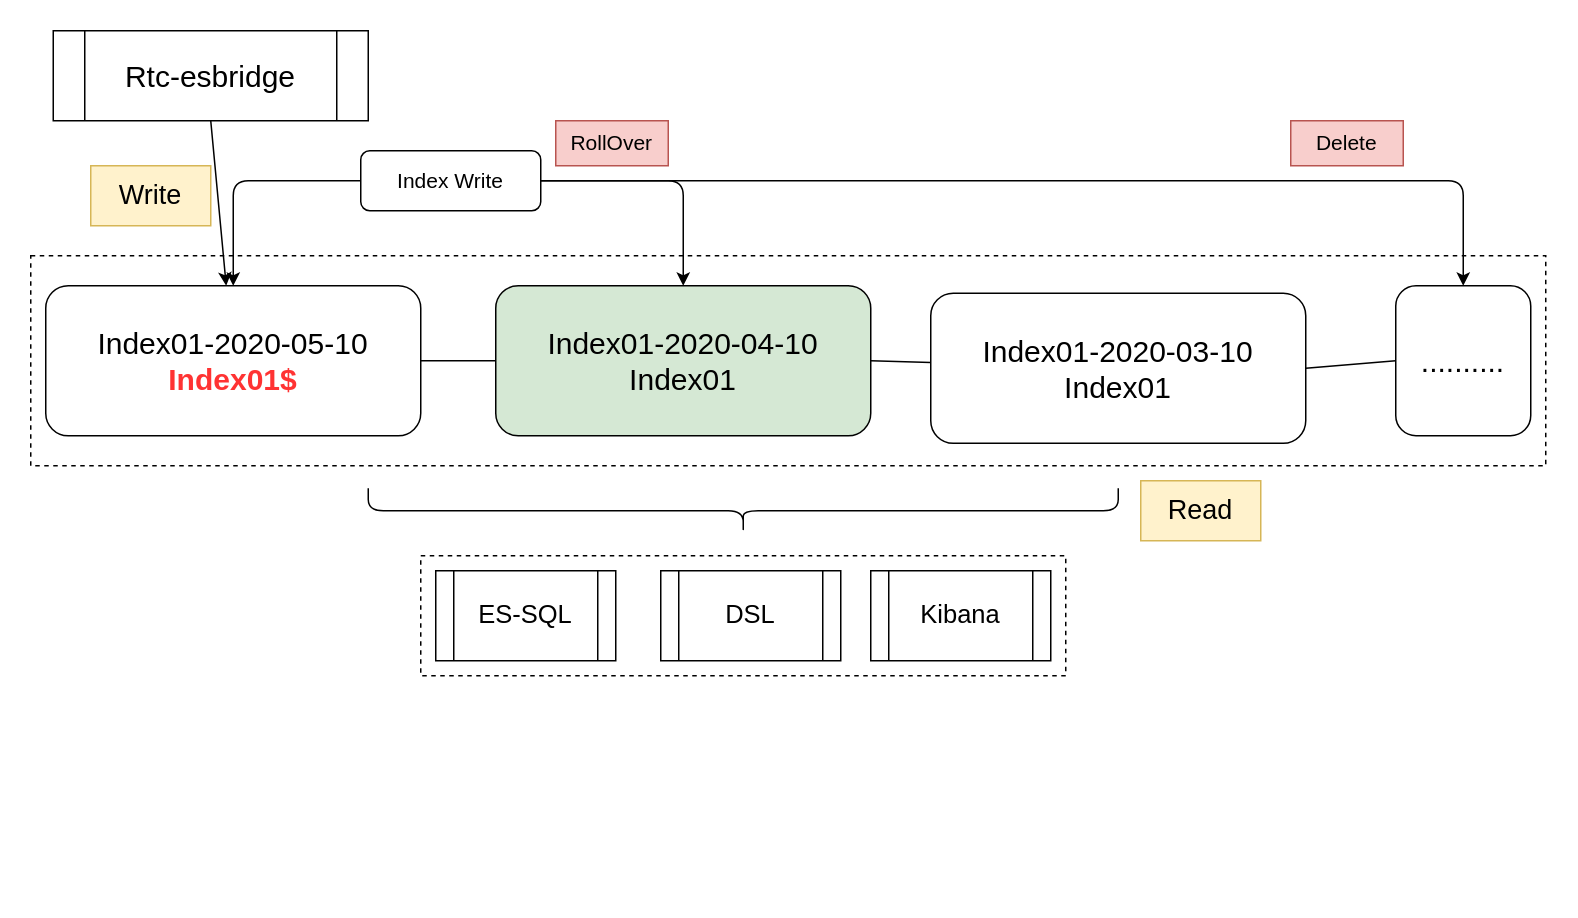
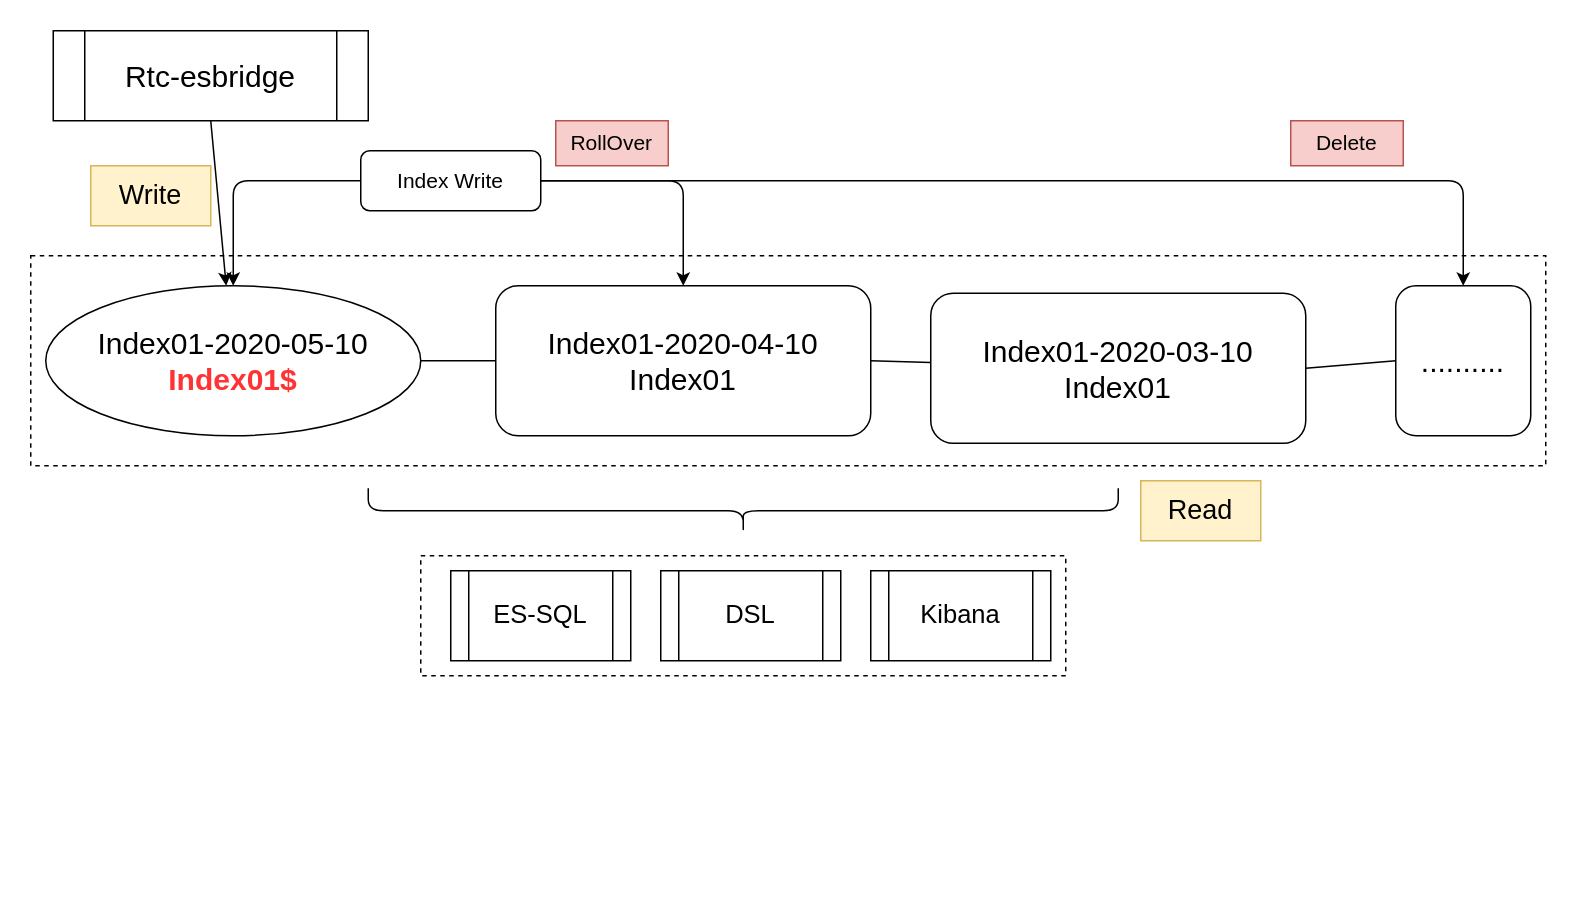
- <mxCell id="19" value="&lt;font style=&quot;font-size: 20px&quot;&gt;Index01-2020-05-10&lt;br&gt;&lt;b&gt;&lt;font color=&quot;#ff3333&quot;&gt;Index01$&lt;/font&gt;&lt;/b&gt;&lt;/font&gt;" style="rounded=1;whiteSpace=wrap;html=1;" parent="1" vertex="1"><mxGeometry x="30" y="190" width="250" height="100" as="geometry" /></mxCell>
+ <mxCell id="19" value="&lt;font style=&quot;font-size: 20px&quot;&gt;Index01-2020-05-10&lt;br&gt;&lt;b&gt;&lt;font color=&quot;#ff3333&quot;&gt;Index01$&lt;/font&gt;&lt;/b&gt;&lt;/font&gt;" style="ellipse;whiteSpace=wrap;html=1;" parent="1" vertex="1"><mxGeometry x="30" y="190" width="250" height="100" as="geometry" /></mxCell>
- <mxCell id="20" value="&lt;font style=&quot;font-size: 20px&quot;&gt;Index01-2020-04-10&lt;br&gt;Index01&lt;br&gt;&lt;/font&gt;" style="rounded=1;whiteSpace=wrap;html=1;fillColor=#d5e8d4;" parent="1" vertex="1"><mxGeometry x="330" y="190" width="250" height="100" as="geometry" /></mxCell>
+ <mxCell id="20" value="&lt;font style=&quot;font-size: 20px&quot;&gt;Index01-2020-04-10&lt;br&gt;Index01&lt;br&gt;&lt;/font&gt;" style="rounded=1;whiteSpace=wrap;html=1;" parent="1" vertex="1"><mxGeometry x="330" y="190" width="250" height="100" as="geometry" /></mxCell>
- <mxCell id="7" value="&lt;font style=&quot;font-size: 17px&quot;&gt;ES-SQL&lt;/font&gt;" style="shape=process;whiteSpace=wrap;html=1;backgroundOutline=1;fillColor=none;" parent="5" vertex="1"><mxGeometry x="10" y="10" width="120" height="60" as="geometry" /></mxCell>
+ <mxCell id="7" value="&lt;font style=&quot;font-size: 17px&quot;&gt;ES-SQL&lt;/font&gt;" style="shape=process;whiteSpace=wrap;html=1;backgroundOutline=1;fillColor=none;" parent="5" vertex="1"><mxGeometry x="20" y="10" width="120" height="60" as="geometry" /></mxCell>
